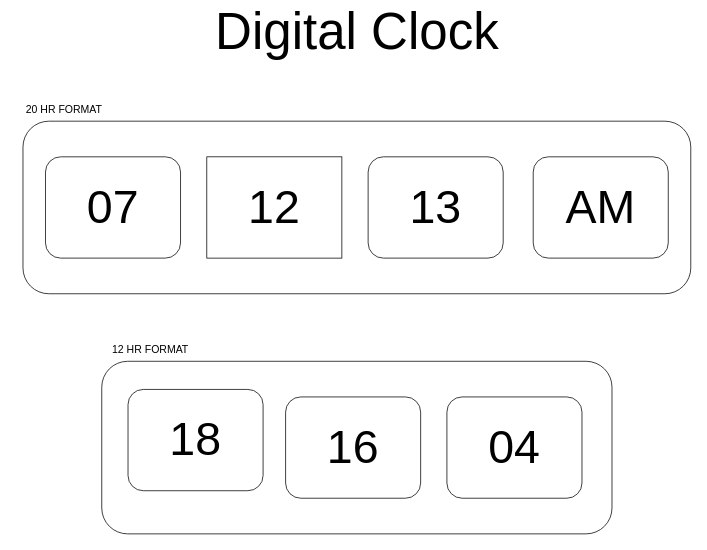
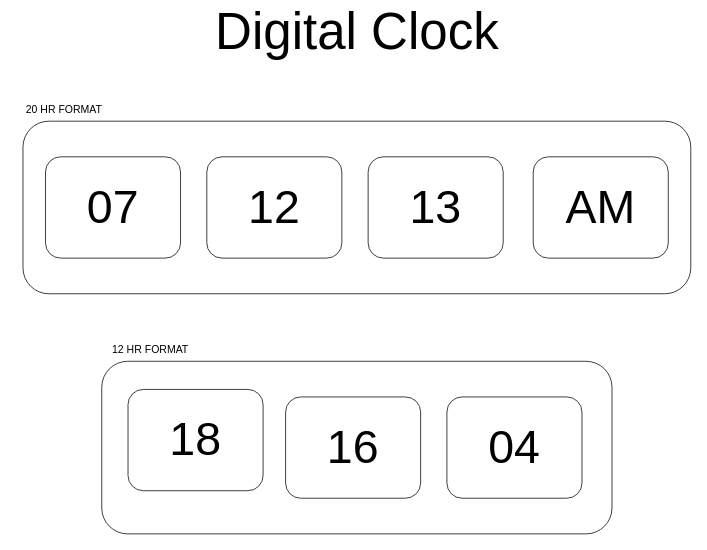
- <mxCell id="5" value="12" style="whiteSpace=wrap;html=1;fontSize=62;rounded=0;" vertex="1" parent="2"><mxGeometry x="245" y="77.5" width="180" height="135" as="geometry" /></mxCell>
+ <mxCell id="5" value="12" style="rounded=1;whiteSpace=wrap;html=1;fontSize=62;" vertex="1" parent="2"><mxGeometry x="245" y="77.5" width="180" height="135" as="geometry" /></mxCell>
